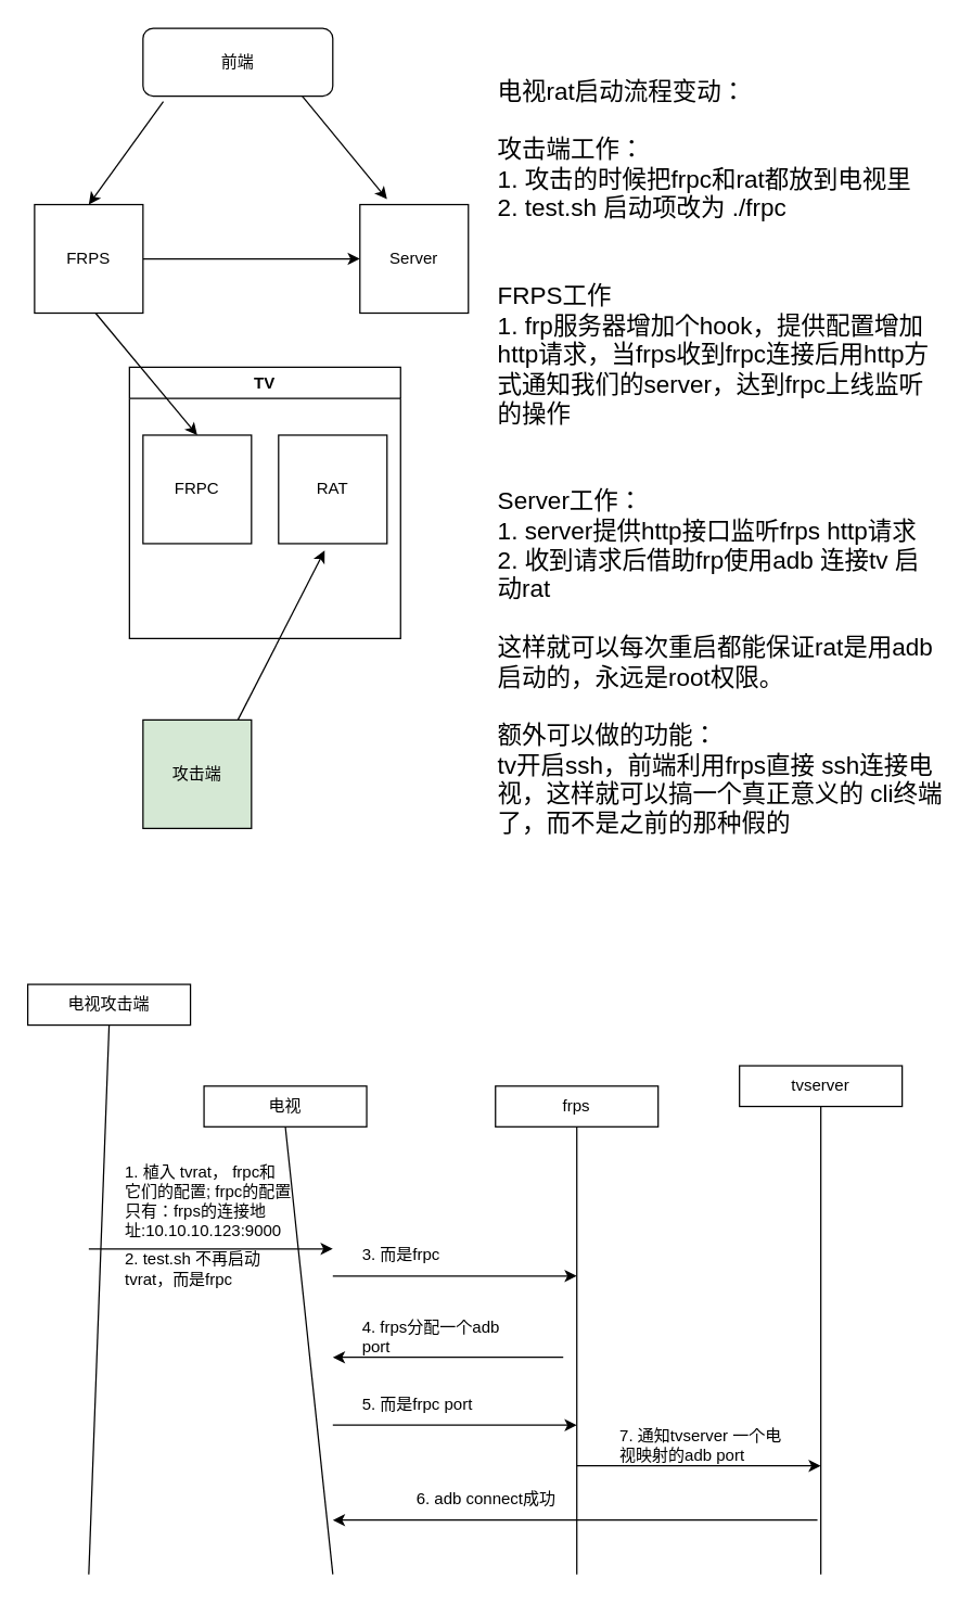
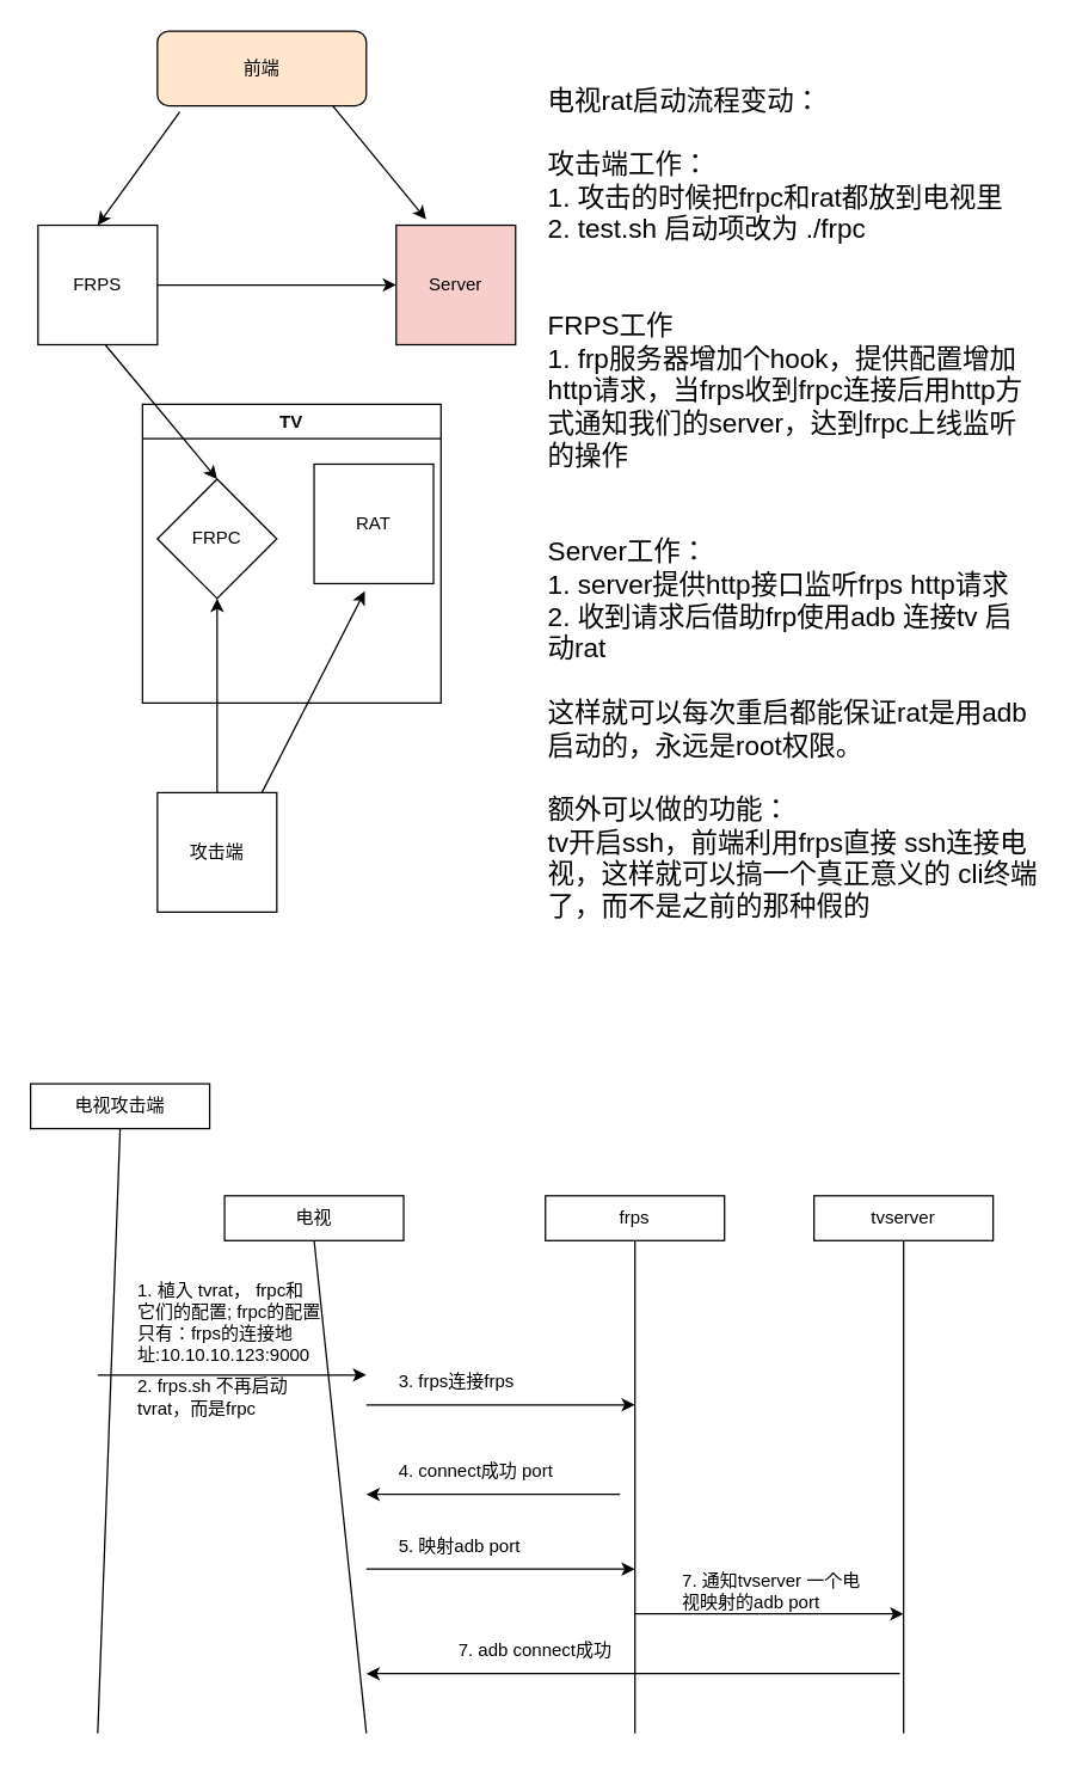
- <mxCell id="10" value="前端" style="rounded=1;whiteSpace=wrap;html=1;" parent="1" vertex="1"><mxGeometry x="105" y="20" width="140" height="50" as="geometry" /></mxCell>
+ <mxCell id="10" value="前端" style="rounded=1;whiteSpace=wrap;html=1;fillColor=#ffe6cc;" parent="1" vertex="1"><mxGeometry x="105" y="20" width="140" height="50" as="geometry" /></mxCell>
- <mxCell id="4" value="Server" style="whiteSpace=wrap;html=1;aspect=fixed;" parent="1" vertex="1"><mxGeometry x="265" y="150" width="80" height="80" as="geometry" /></mxCell>
+ <mxCell id="4" value="Server" style="whiteSpace=wrap;html=1;aspect=fixed;fillColor=#f8cecc;" parent="1" vertex="1"><mxGeometry x="265" y="150" width="80" height="80" as="geometry" /></mxCell>
- <mxCell id="6" value="FRPC" style="whiteSpace=wrap;html=1;aspect=fixed;" parent="5" vertex="1"><mxGeometry x="10" y="50" width="80" height="80" as="geometry" /></mxCell>
+ <mxCell id="6" value="FRPC" style="rhombus;whiteSpace=wrap;html=1;aspect=fixed;" parent="5" vertex="1"><mxGeometry x="10" y="50" width="80" height="80" as="geometry" /></mxCell>
- <mxCell id="7" value="RAT" style="whiteSpace=wrap;html=1;aspect=fixed;" parent="5" vertex="1"><mxGeometry x="110" y="50" width="80" height="80" as="geometry" /></mxCell>
+ <mxCell id="7" value="RAT" style="whiteSpace=wrap;html=1;aspect=fixed;" parent="5" vertex="1"><mxGeometry x="115" y="40" width="80" height="80" as="geometry" /></mxCell>
+ <mxCell id="8" style="edgeStyle=orthogonalEdgeStyle;rounded=0;orthogonalLoop=1;jettySize=auto;html=1;entryX=0.5;entryY=1;entryDx=0;entryDy=0;" parent="1" source="9" target="6" edge="1"><mxGeometry relative="1" as="geometry" /></mxCell>
- <mxCell id="9" value="攻击端" style="whiteSpace=wrap;html=1;aspect=fixed;fillColor=#d5e8d4;" parent="1" vertex="1"><mxGeometry x="105" y="530" width="80" height="80" as="geometry" /></mxCell>
+ <mxCell id="9" value="攻击端" style="whiteSpace=wrap;html=1;aspect=fixed;" parent="1" vertex="1"><mxGeometry x="105" y="530" width="80" height="80" as="geometry" /></mxCell>
- <mxCell id="22" value="tvserver" style="rounded=0;whiteSpace=wrap;html=1;" vertex="1" parent="1"><mxGeometry x="545" y="785" width="120" height="30" as="geometry" /></mxCell>
+ <mxCell id="22" value="tvserver" style="rounded=0;whiteSpace=wrap;html=1;" vertex="1" parent="1"><mxGeometry x="545" y="800" width="120" height="30" as="geometry" /></mxCell>
- <mxCell id="28" value="3. 而是frpc" style="text;html=1;strokeColor=none;fillColor=none;align=left;verticalAlign=middle;whiteSpace=wrap;rounded=0;" vertex="1" parent="1"><mxGeometry x="265" y="890" width="125" height="70" as="geometry" /></mxCell>
+ <mxCell id="28" value="3. frps连接frps" style="text;html=1;strokeColor=none;fillColor=none;align=left;verticalAlign=middle;whiteSpace=wrap;rounded=0;" vertex="1" parent="1"><mxGeometry x="265" y="890" width="125" height="70" as="geometry" /></mxCell>
- <mxCell id="27" value="&lt;div&gt;2. test.sh 不再启动tvrat，而是frpc&lt;/div&gt;" style="text;html=1;strokeColor=none;fillColor=none;align=left;verticalAlign=middle;whiteSpace=wrap;rounded=0;" vertex="1" parent="1"><mxGeometry x="90" y="900" width="125" height="70" as="geometry" /></mxCell>
+ <mxCell id="27" value="&lt;div&gt;2. frps.sh 不再启动tvrat，而是frpc&lt;/div&gt;" style="text;html=1;strokeColor=none;fillColor=none;align=left;verticalAlign=middle;whiteSpace=wrap;rounded=0;" vertex="1" parent="1"><mxGeometry x="90" y="900" width="125" height="70" as="geometry" /></mxCell>
- <mxCell id="30" value="4. frps分配一个adb port" style="text;html=1;strokeColor=none;fillColor=none;align=left;verticalAlign=middle;whiteSpace=wrap;rounded=0;" vertex="1" parent="1"><mxGeometry x="265" y="950" width="125" height="70" as="geometry" /></mxCell>
+ <mxCell id="30" value="4. connect成功 port" style="text;html=1;strokeColor=none;fillColor=none;align=left;verticalAlign=middle;whiteSpace=wrap;rounded=0;" vertex="1" parent="1"><mxGeometry x="265" y="950" width="125" height="70" as="geometry" /></mxCell>
- <mxCell id="32" value="5. 而是frpc port" style="text;html=1;strokeColor=none;fillColor=none;align=left;verticalAlign=middle;whiteSpace=wrap;rounded=0;" vertex="1" parent="1"><mxGeometry x="265" y="1000" width="125" height="70" as="geometry" /></mxCell>
+ <mxCell id="32" value="5. 映射adb port" style="text;html=1;strokeColor=none;fillColor=none;align=left;verticalAlign=middle;whiteSpace=wrap;rounded=0;" vertex="1" parent="1"><mxGeometry x="265" y="1000" width="125" height="70" as="geometry" /></mxCell>
- <mxCell id="36" value="6. adb connect成功" style="text;html=1;strokeColor=none;fillColor=none;align=left;verticalAlign=middle;whiteSpace=wrap;rounded=0;" vertex="1" parent="1"><mxGeometry x="305" y="1070" width="125" height="70" as="geometry" /></mxCell>
+ <mxCell id="36" value="7. adb connect成功" style="text;html=1;strokeColor=none;fillColor=none;align=left;verticalAlign=middle;whiteSpace=wrap;rounded=0;" vertex="1" parent="1"><mxGeometry x="305" y="1070" width="125" height="70" as="geometry" /></mxCell>
